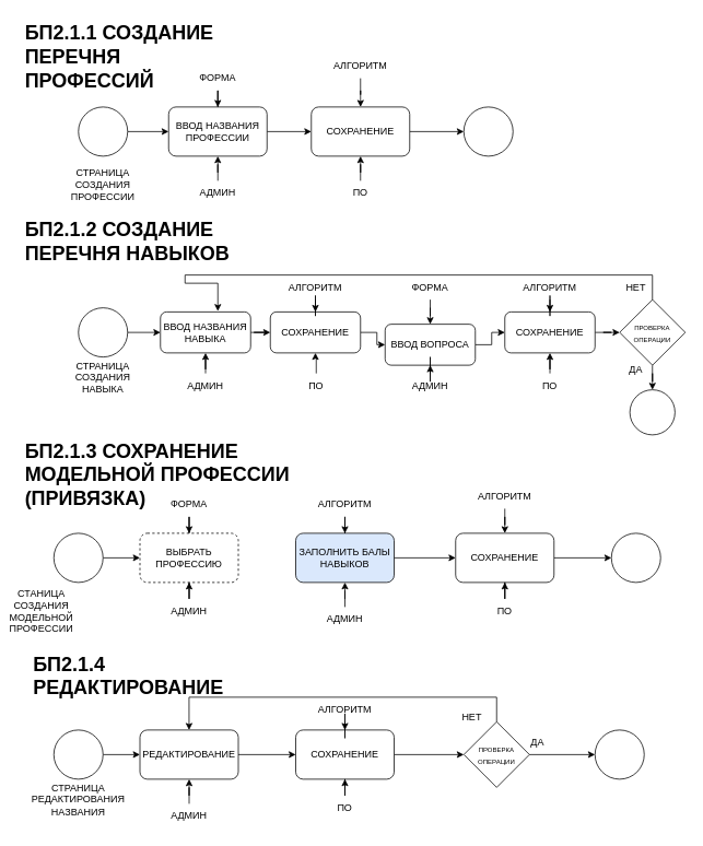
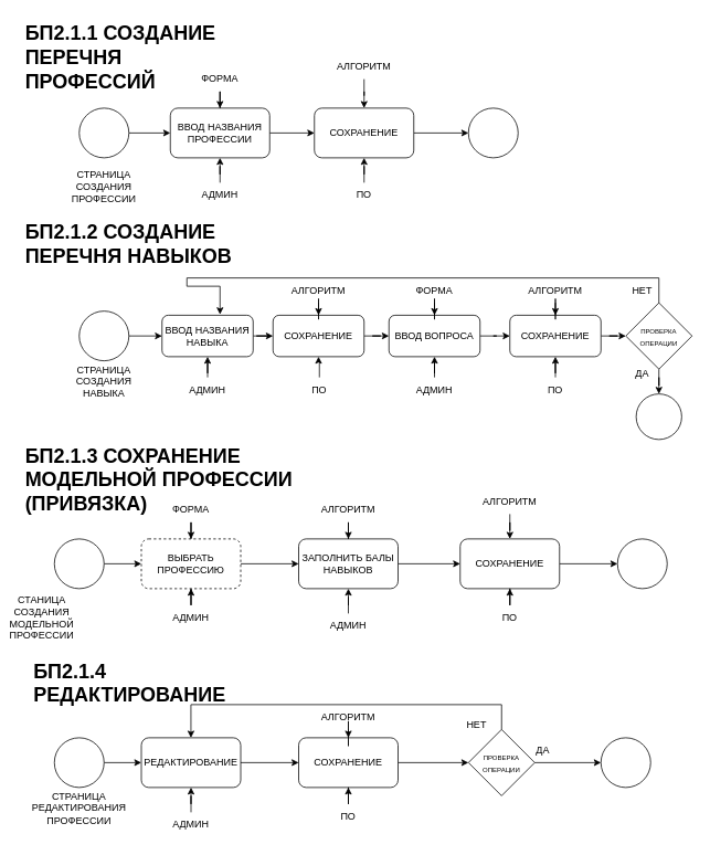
- <mxCell id="20" value="ВВОД ВОПРОСА" style="rounded=1;whiteSpace=wrap;html=1;" vertex="1" parent="1"><mxGeometry x="469" y="395" width="110" height="50" as="geometry" /></mxCell>
+ <mxCell id="20" value="ВВОД ВОПРОСА" style="rounded=1;whiteSpace=wrap;html=1;" vertex="1" parent="1"><mxGeometry x="469" y="380" width="110" height="50" as="geometry" /></mxCell>
+ <mxCell id="43" value="" style="edgeStyle=orthogonalEdgeStyle;rounded=0;orthogonalLoop=1;jettySize=auto;html=1;" edge="1" parent="1" source="44" target="26"><mxGeometry relative="1" as="geometry" /></mxCell>
- <mxCell id="26" value="ЗАПОЛНИТЬ БАЛЫ НАВЫКОВ" style="rounded=1;whiteSpace=wrap;html=1;fillColor=#dae8fc;" vertex="1" parent="1"><mxGeometry x="360" y="650" width="120" height="60" as="geometry" /></mxCell>
+ <mxCell id="26" value="ЗАПОЛНИТЬ БАЛЫ НАВЫКОВ" style="rounded=1;whiteSpace=wrap;html=1;" vertex="1" parent="1"><mxGeometry x="360" y="650" width="120" height="60" as="geometry" /></mxCell>
- <mxCell id="63" value="СТРАНИЦА РЕДАКТИРОВАНИЯ НАЗВАНИЯ" style="text;html=1;strokeColor=none;fillColor=none;align=center;verticalAlign=middle;whiteSpace=wrap;rounded=0;" vertex="1" parent="1"><mxGeometry x="65" y="960" width="60" height="30" as="geometry" /></mxCell>
+ <mxCell id="63" value="СТРАНИЦА РЕДАКТИРОВАНИЯ ПРОФЕССИИ" style="text;html=1;strokeColor=none;fillColor=none;align=center;verticalAlign=middle;whiteSpace=wrap;rounded=0;" vertex="1" parent="1"><mxGeometry x="65" y="960" width="60" height="30" as="geometry" /></mxCell>
